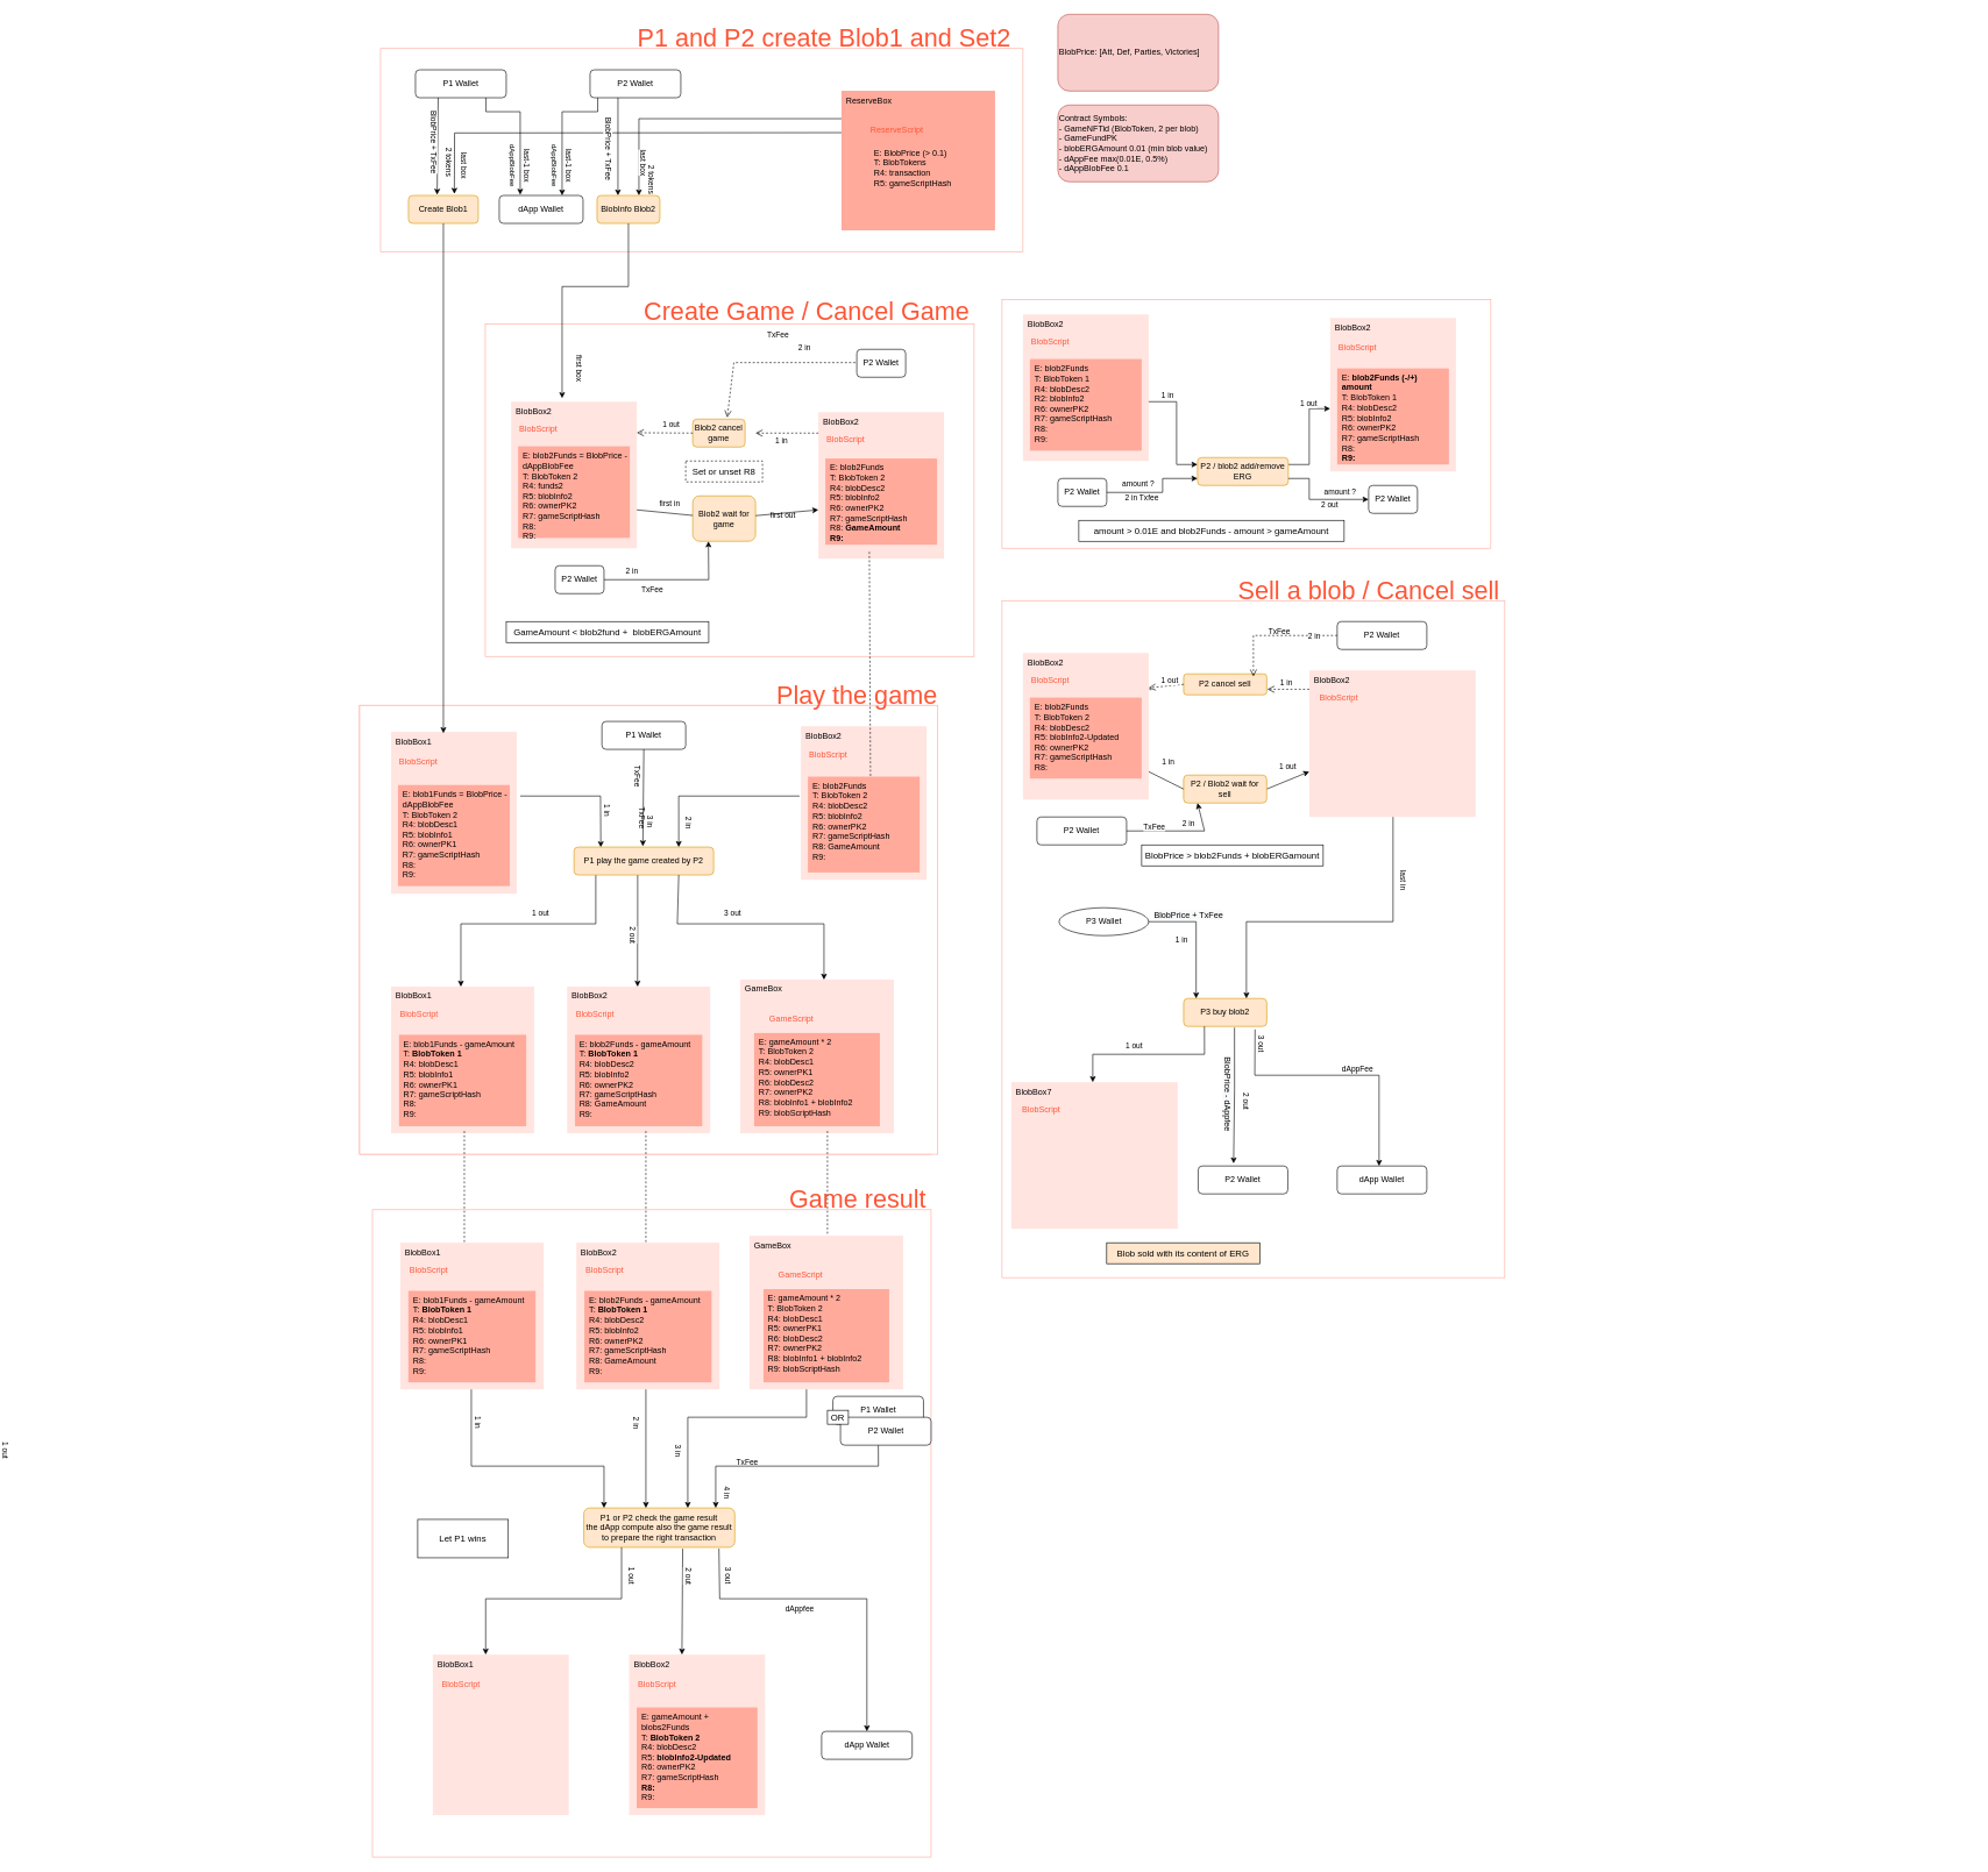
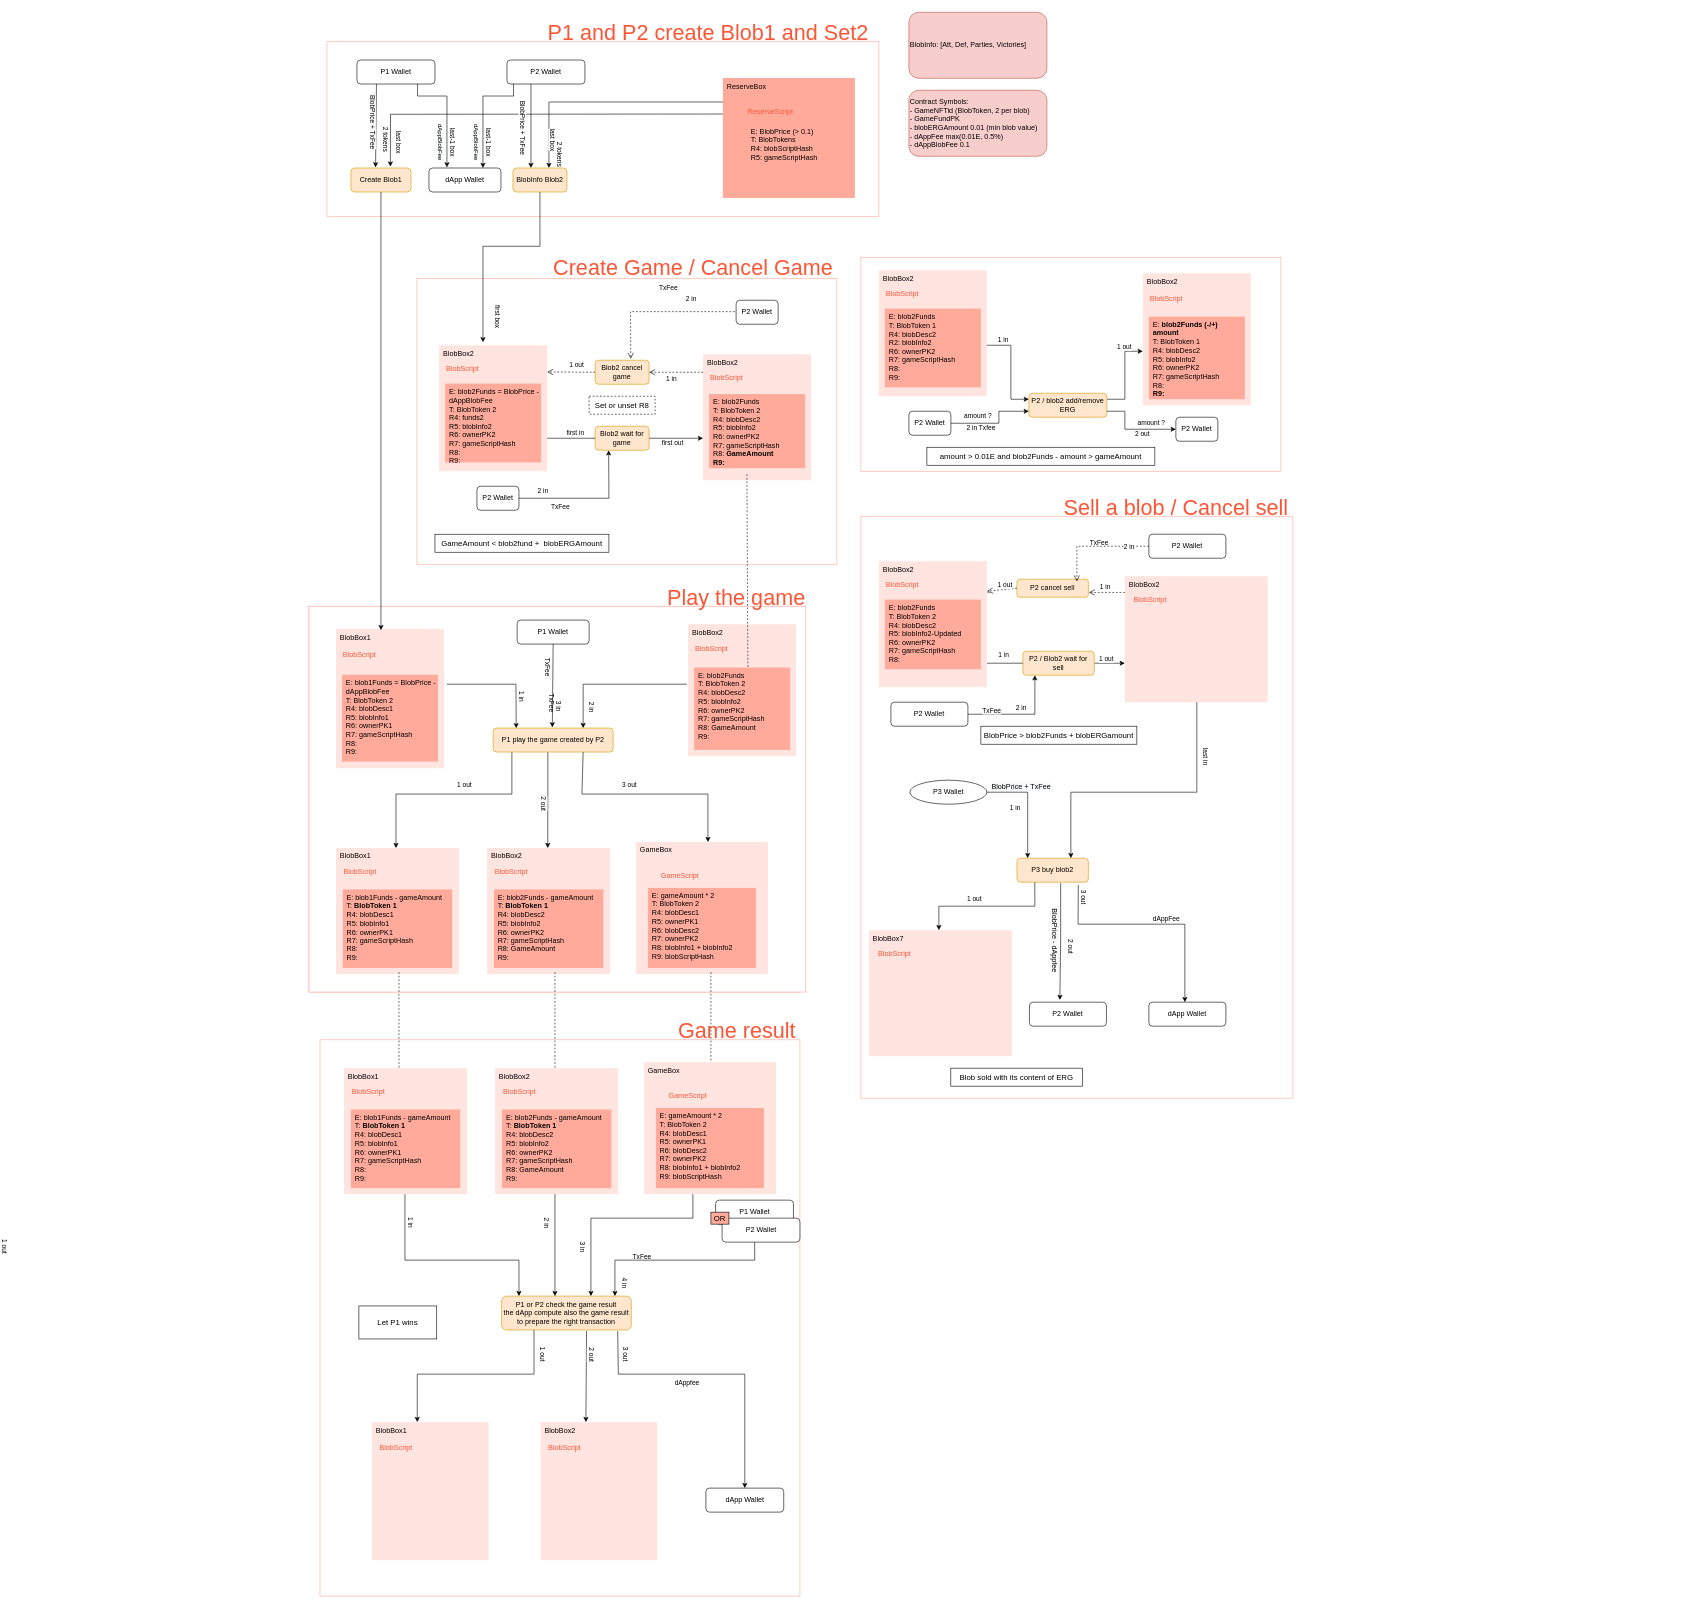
- <mxCell id="231" value="BlobPrice: [Att, Def, Parties, Victories]&lt;br&gt;" style="rounded=1;whiteSpace=wrap;html=1;fillColor=#f8cecc;strokeColor=#b85450;align=left;" vertex="1" parent="1"><mxGeometry x="1020" y="20" width="230" height="110" as="geometry" /></mxCell>
+ <mxCell id="231" value="BlobInfo: [Att, Def, Parties, Victories]&lt;br&gt;" style="rounded=1;whiteSpace=wrap;html=1;fillColor=#f8cecc;strokeColor=#b85450;align=left;" vertex="1" parent="1"><mxGeometry x="1020" y="20" width="230" height="110" as="geometry" /></mxCell>
- <mxCell id="145" value="&lt;div style=&quot;font-size: 12px&quot; align=&quot;left&quot;&gt;&lt;font style=&quot;font-size: 12px&quot; color=&quot;#000000&quot;&gt;E: BlobPrice (&amp;gt; 0.1)&lt;/font&gt;&lt;/div&gt;&lt;div style=&quot;font-size: 12px&quot; align=&quot;left&quot;&gt;&lt;font style=&quot;font-size: 12px&quot; color=&quot;#000000&quot;&gt;T: BlobTokens&lt;br&gt;&lt;/font&gt;&lt;/div&gt;&lt;div style=&quot;font-size: 12px&quot; align=&quot;left&quot;&gt;&lt;font style=&quot;font-size: 12px&quot; color=&quot;#000000&quot;&gt;R4: transaction&lt;/font&gt;&lt;/div&gt;&lt;div style=&quot;font-size: 12px&quot; align=&quot;left&quot;&gt;&lt;font style=&quot;font-size: 12px&quot; color=&quot;#000000&quot;&gt;R5: gameScriptHash&lt;/font&gt;&lt;/div&gt;&lt;div style=&quot;font-size: 12px&quot;&gt;&lt;br&gt;&lt;/div&gt;" style="rounded=0;whiteSpace=wrap;html=1;fontFamily=Helvetica;fontSize=24;fontColor=#000000;strokeColor=none;fillColor=#ffaa9b;align=left;labelBackgroundColor=none;allowArrows=0;verticalAlign=top;spacingLeft=5;" vertex="1" parent="144"><mxGeometry y="32.143" width="140" height="96.429" as="geometry" /></mxCell>
+ <mxCell id="145" value="&lt;div style=&quot;font-size: 12px&quot; align=&quot;left&quot;&gt;&lt;font style=&quot;font-size: 12px&quot; color=&quot;#000000&quot;&gt;E: BlobPrice (&amp;gt; 0.1)&lt;/font&gt;&lt;/div&gt;&lt;div style=&quot;font-size: 12px&quot; align=&quot;left&quot;&gt;&lt;font style=&quot;font-size: 12px&quot; color=&quot;#000000&quot;&gt;T: BlobTokens&lt;br&gt;&lt;/font&gt;&lt;/div&gt;&lt;div style=&quot;font-size: 12px&quot; align=&quot;left&quot;&gt;&lt;font style=&quot;font-size: 12px&quot; color=&quot;#000000&quot;&gt;R4: blobScriptHash&lt;/font&gt;&lt;/div&gt;&lt;div style=&quot;font-size: 12px&quot; align=&quot;left&quot;&gt;&lt;font style=&quot;font-size: 12px&quot; color=&quot;#000000&quot;&gt;R5: gameScriptHash&lt;/font&gt;&lt;/div&gt;&lt;div style=&quot;font-size: 12px&quot;&gt;&lt;br&gt;&lt;/div&gt;" style="rounded=0;whiteSpace=wrap;html=1;fontFamily=Helvetica;fontSize=24;fontColor=#000000;strokeColor=none;fillColor=#ffaa9b;align=left;labelBackgroundColor=none;allowArrows=0;verticalAlign=top;spacingLeft=5;" vertex="1" parent="144"><mxGeometry y="32.143" width="140" height="96.429" as="geometry" /></mxCell>
- <mxCell id="190" value="Blob2 cancel game" style="rounded=1;whiteSpace=wrap;html=1;fillColor=#ffe6cc;strokeColor=#d79b00;" vertex="1" parent="168"><mxGeometry x="197" y="170" width="75" height="40" as="geometry" /></mxCell>
+ <mxCell id="190" value="Blob2 cancel game" style="rounded=1;whiteSpace=wrap;html=1;fillColor=#ffe6cc;strokeColor=#d79b00;" vertex="1" parent="168"><mxGeometry x="197" y="170" width="90" height="40" as="geometry" /></mxCell>
- <mxCell id="177" value="Blob2 wait for&lt;br&gt;game" style="rounded=1;whiteSpace=wrap;html=1;fillColor=#ffe6cc;strokeColor=#d79b00;" vertex="1" parent="168"><mxGeometry x="197" y="280" width="90" height="65" as="geometry" /></mxCell>
+ <mxCell id="177" value="Blob2 wait for&lt;br&gt;game" style="rounded=1;whiteSpace=wrap;html=1;fillColor=#ffe6cc;strokeColor=#d79b00;" vertex="1" parent="168"><mxGeometry x="197" y="280" width="90" height="40" as="geometry" /></mxCell>
- <mxCell id="80" value="P2 / Blob2 wait for&lt;br&gt;sell" style="rounded=1;whiteSpace=wrap;html=1;fillColor=#ffe6cc;strokeColor=#d79b00;" vertex="1" parent="72"><mxGeometry x="250.001" y="250" width="119.062" height="40" as="geometry" /></mxCell>
+ <mxCell id="80" value="P2 / Blob2 wait for&lt;br&gt;sell" style="rounded=1;whiteSpace=wrap;html=1;fillColor=#ffe6cc;strokeColor=#d79b00;" vertex="1" parent="72"><mxGeometry x="260.001" y="225" width="119.062" height="40" as="geometry" /></mxCell>
- <mxCell id="116" value="Blob sold with its content of ERG" style="rounded=0;whiteSpace=wrap;html=1;fontSize=13;fillColor=#ffe6cc;" vertex="1" parent="72"><mxGeometry x="139.891" y="920" width="219.27" height="30" as="geometry" /></mxCell>
+ <mxCell id="116" value="Blob sold with its content of ERG" style="rounded=0;whiteSpace=wrap;html=1;fontSize=13;" vertex="1" parent="72"><mxGeometry x="139.891" y="920" width="219.27" height="30" as="geometry" /></mxCell>
- <mxCell id="46" value="OR" style="rounded=0;whiteSpace=wrap;html=1;fontSize=13;" vertex="1" parent="2"><mxGeometry x="630" y="380" width="30" height="20" as="geometry" /></mxCell>
+ <mxCell id="46" value="OR" style="rounded=0;whiteSpace=wrap;html=1;fontSize=13;fillColor=#ffaa9b;" vertex="1" parent="2"><mxGeometry x="630" y="380" width="30" height="20" as="geometry" /></mxCell>
- <mxCell id="18" value="&lt;div style=&quot;font-size: 12px&quot; align=&quot;left&quot;&gt;&lt;font style=&quot;font-size: 12px&quot; color=&quot;#000000&quot;&gt;E: gameAmount + blobs2Funds&lt;/font&gt;&lt;/div&gt;&lt;div style=&quot;font-size: 12px&quot; align=&quot;left&quot;&gt;&lt;font style=&quot;font-size: 12px&quot; color=&quot;#000000&quot;&gt;T: &lt;b&gt;BlobToken 2&lt;/b&gt;&lt;br&gt;&lt;/font&gt;&lt;/div&gt;&lt;div style=&quot;font-size: 12px&quot; align=&quot;left&quot;&gt;&lt;font style=&quot;font-size: 12px&quot; color=&quot;#000000&quot;&gt;R4: blobDesc2&lt;/font&gt;&lt;/div&gt;&lt;div style=&quot;font-size: 12px&quot; align=&quot;left&quot;&gt;&lt;font style=&quot;font-size: 12px&quot; color=&quot;#000000&quot;&gt;R5: &lt;b&gt;blobInfo2-Updated&lt;/b&gt;&lt;/font&gt;&lt;/div&gt;&lt;div style=&quot;font-size: 12px&quot; align=&quot;left&quot;&gt;&lt;font style=&quot;font-size: 12px&quot; color=&quot;#000000&quot;&gt;R6: ownerPK2&lt;/font&gt;&lt;/div&gt;&lt;div style=&quot;font-size: 12px&quot; align=&quot;left&quot;&gt;&lt;font style=&quot;font-size: 12px&quot; color=&quot;#000000&quot;&gt;R7: gameScriptHash&lt;/font&gt;&lt;/div&gt;&lt;div style=&quot;font-size: 12px&quot;&gt;&lt;b&gt;R8:&amp;nbsp;&lt;/b&gt;&lt;/div&gt;&lt;div style=&quot;font-size: 12px&quot;&gt;R9:&lt;/div&gt;" style="rounded=0;whiteSpace=wrap;html=1;fontFamily=Helvetica;fontSize=24;fontColor=#000000;strokeColor=none;fillColor=#ffaa9b;align=left;labelBackgroundColor=none;allowArrows=0;verticalAlign=top;spacingLeft=5;" vertex="1" parent="17"><mxGeometry y="48.103" width="172.973" height="144.297" as="geometry" /></mxCell>
